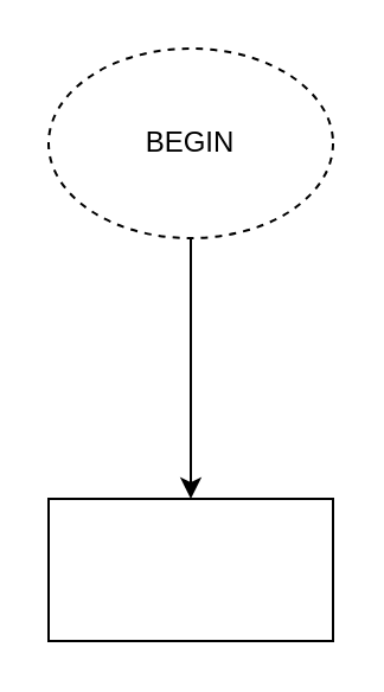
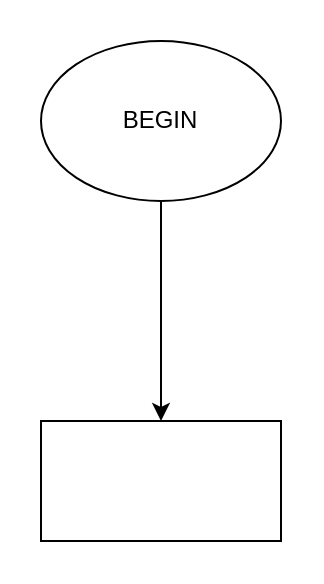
- <mxCell id="3" value="BEGIN" style="ellipse;whiteSpace=wrap;html=1;dashed=1;" vertex="1" parent="1"><mxGeometry x="20" y="20" width="120" height="80" as="geometry" /></mxCell>
+ <mxCell id="3" value="BEGIN" style="ellipse;whiteSpace=wrap;html=1;" vertex="1" parent="1"><mxGeometry x="20" y="20" width="120" height="80" as="geometry" /></mxCell>
